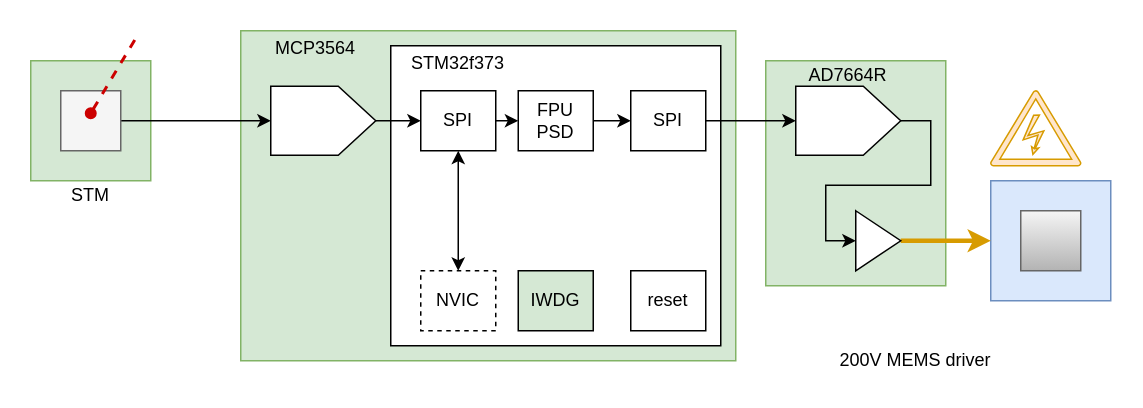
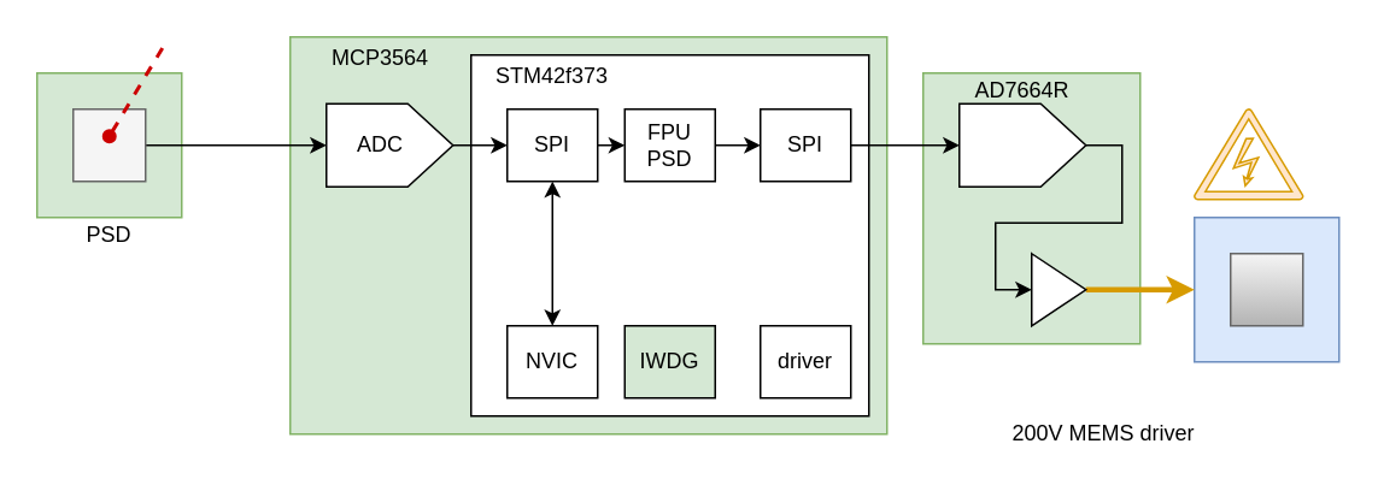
- <mxCell id="9" value="STM32f373" style="text;html=1;strokeColor=none;fillColor=none;align=center;verticalAlign=middle;whiteSpace=wrap;rounded=0;" parent="1" vertex="1"><mxGeometry x="265" y="27" width="80" height="30" as="geometry" /></mxCell>
+ <mxCell id="9" value="STM42f373" style="text;html=1;strokeColor=none;fillColor=none;align=center;verticalAlign=middle;whiteSpace=wrap;rounded=0;" parent="1" vertex="1"><mxGeometry x="265" y="27" width="80" height="30" as="geometry" /></mxCell>
+ <mxCell id="16" value="ADC" style="text;html=1;strokeColor=none;fillColor=none;align=center;verticalAlign=middle;whiteSpace=wrap;rounded=0;" parent="1" vertex="1"><mxGeometry x="190" y="65" width="40" height="30" as="geometry" /></mxCell>
- <mxCell id="30" value="STM" style="text;html=1;strokeColor=none;fillColor=none;align=center;verticalAlign=middle;whiteSpace=wrap;rounded=0;" parent="1" vertex="1"><mxGeometry x="20" y="120" width="80" height="20" as="geometry" /></mxCell>
+ <mxCell id="30" value="PSD" style="text;html=1;strokeColor=none;fillColor=none;align=center;verticalAlign=middle;whiteSpace=wrap;rounded=0;" parent="1" vertex="1"><mxGeometry x="20" y="120" width="80" height="20" as="geometry" /></mxCell>
- <mxCell id="13" value="NVIC" style="rounded=0;whiteSpace=wrap;html=1;dashed=1;" parent="1" vertex="1"><mxGeometry x="280" y="180" width="50" height="40" as="geometry" /></mxCell>
+ <mxCell id="13" value="NVIC" style="rounded=0;whiteSpace=wrap;html=1;" parent="1" vertex="1"><mxGeometry x="280" y="180" width="50" height="40" as="geometry" /></mxCell>
- <mxCell id="33" value="reset" style="rounded=0;whiteSpace=wrap;html=1;" vertex="1" parent="1"><mxGeometry x="420" y="180" width="50" height="40" as="geometry" /></mxCell>
+ <mxCell id="33" value="driver" style="rounded=0;whiteSpace=wrap;html=1;" vertex="1" parent="1"><mxGeometry x="420" y="180" width="50" height="40" as="geometry" /></mxCell>
